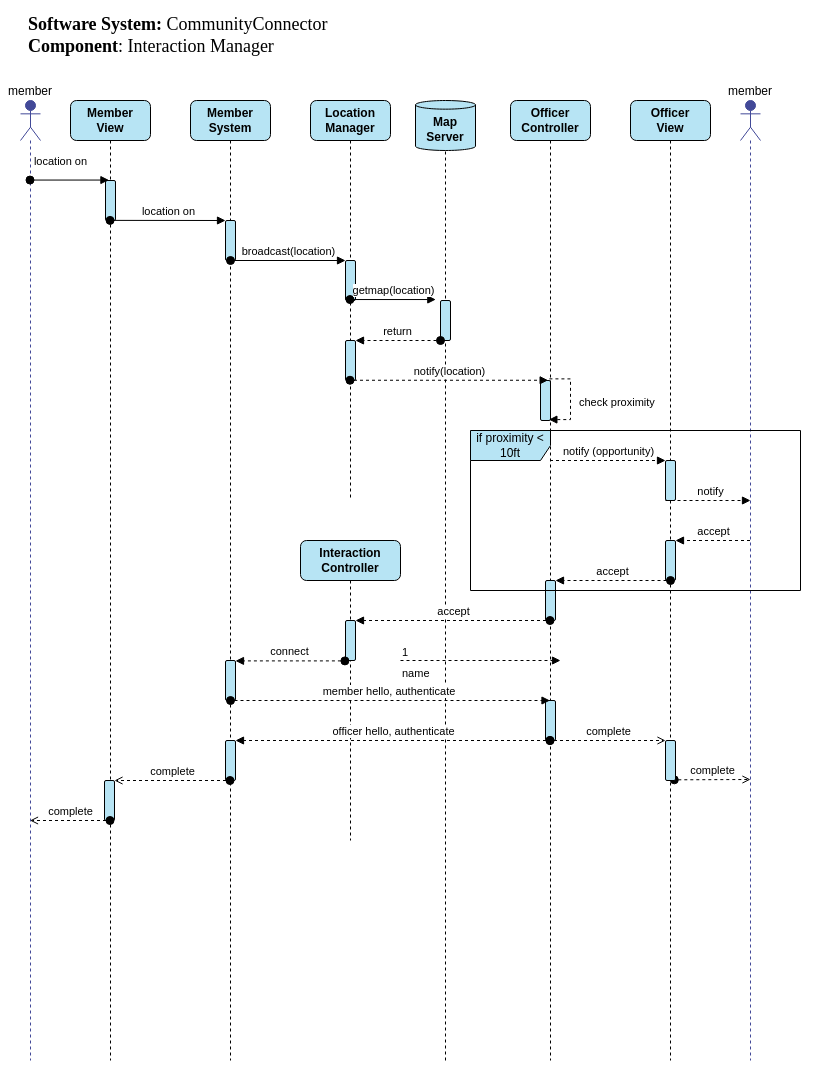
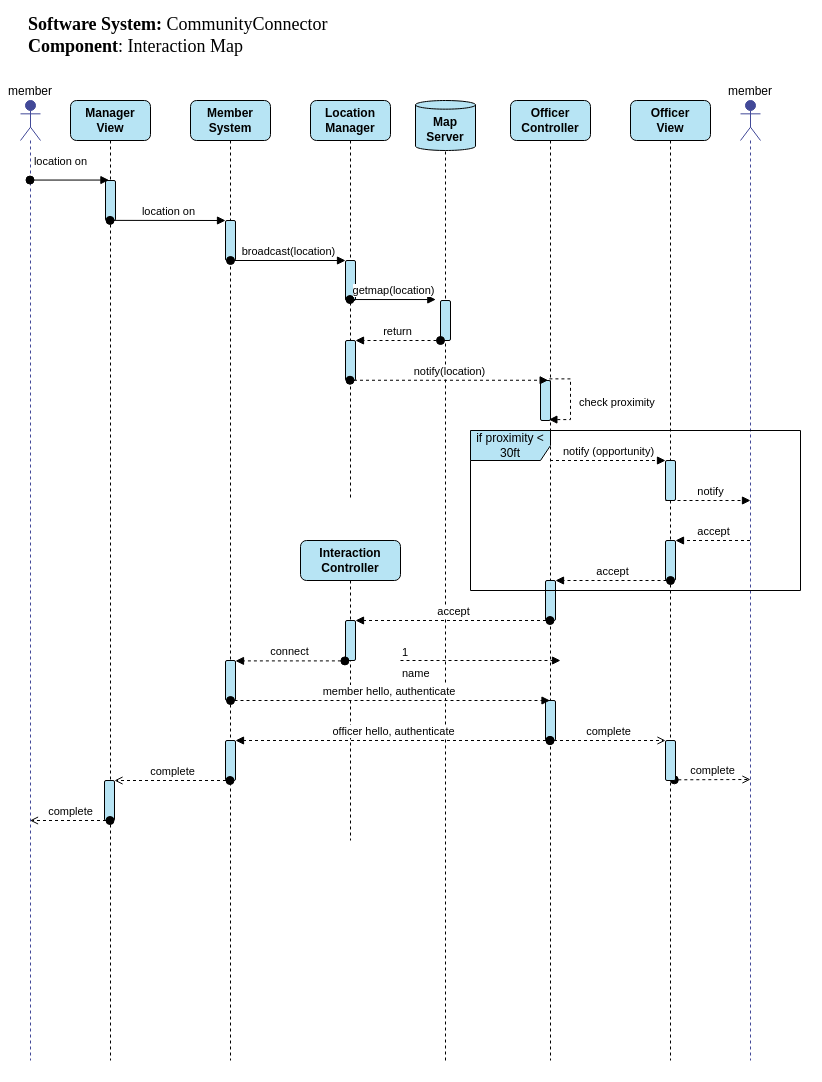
- <mxCell id="49" value="&lt;span style=&quot;font-weight: 700; text-align: left;&quot;&gt;Software System:&amp;nbsp;&lt;/span&gt;&lt;span style=&quot;text-align: left;&quot;&gt;CommunityConnector&amp;nbsp;&lt;/span&gt;&lt;br style=&quot;padding: 0px; margin: 0px; font-weight: 700; text-align: left;&quot;&gt;&lt;div style=&quot;text-align: left;&quot;&gt;&lt;span style=&quot;background-color: initial;&quot;&gt;&lt;b&gt;Component&lt;/b&gt;: Interaction Manager&lt;/span&gt;&lt;br&gt;&lt;/div&gt;" style="text;html=1;strokeColor=none;fillColor=none;align=center;verticalAlign=middle;whiteSpace=wrap;rounded=0;fontFamily=Times New Roman;fontSize=18;" vertex="1" parent="1"><mxGeometry x="20" y="20" width="320" height="30" as="geometry" /></mxCell>
+ <mxCell id="49" value="&lt;span style=&quot;font-weight: 700; text-align: left;&quot;&gt;Software System:&amp;nbsp;&lt;/span&gt;&lt;span style=&quot;text-align: left;&quot;&gt;CommunityConnector&amp;nbsp;&lt;/span&gt;&lt;br style=&quot;padding: 0px; margin: 0px; font-weight: 700; text-align: left;&quot;&gt;&lt;div style=&quot;text-align: left;&quot;&gt;&lt;span style=&quot;background-color: initial;&quot;&gt;&lt;b&gt;Component&lt;/b&gt;: Interaction Map&lt;/span&gt;&lt;br&gt;&lt;/div&gt;" style="text;html=1;strokeColor=none;fillColor=none;align=center;verticalAlign=middle;whiteSpace=wrap;rounded=0;fontFamily=Times New Roman;fontSize=18;" vertex="1" parent="1"><mxGeometry x="20" y="20" width="320" height="30" as="geometry" /></mxCell>
- <mxCell id="5" value="&lt;b&gt;Member&lt;br&gt;View&lt;/b&gt;" style="shape=umlLifeline;perimeter=lifelinePerimeter;whiteSpace=wrap;html=1;container=1;collapsible=0;recursiveResize=0;outlineConnect=0;rounded=1;fillColor=#B7E4F4;" vertex="1" parent="1"><mxGeometry x="70" y="100" width="80" height="960.0" as="geometry" /></mxCell>
+ <mxCell id="5" value="&lt;b&gt;Manager&lt;br&gt;View&lt;/b&gt;" style="shape=umlLifeline;perimeter=lifelinePerimeter;whiteSpace=wrap;html=1;container=1;collapsible=0;recursiveResize=0;outlineConnect=0;rounded=1;fillColor=#B7E4F4;" vertex="1" parent="1"><mxGeometry x="70" y="100" width="80" height="960.0" as="geometry" /></mxCell>
- <mxCell id="32" value="if proximity &amp;lt; 10ft" style="shape=umlFrame;whiteSpace=wrap;html=1;rounded=1;fillColor=#B7E4F4;width=80;height=30;" vertex="1" parent="1"><mxGeometry x="470" y="430" width="330" height="160" as="geometry" /></mxCell>
+ <mxCell id="32" value="if proximity &amp;lt; 30ft" style="shape=umlFrame;whiteSpace=wrap;html=1;rounded=1;fillColor=#B7E4F4;width=80;height=30;" vertex="1" parent="1"><mxGeometry x="470" y="430" width="330" height="160" as="geometry" /></mxCell>
